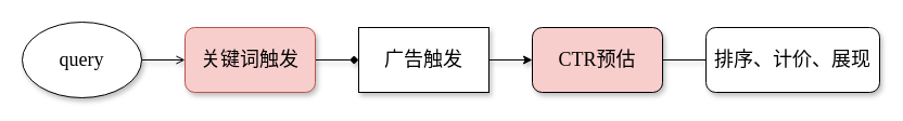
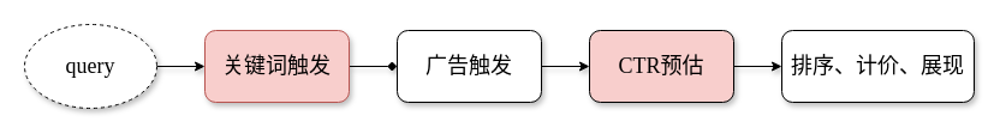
- <mxCell id="3" value="query" style="ellipse;whiteSpace=wrap;html=1;fontSize=18;fontFamily=Times New Roman;shadow=1;" vertex="1" parent="1"><mxGeometry x="20" y="20" width="110" height="70" as="geometry" /></mxCell>
+ <mxCell id="3" value="query" style="ellipse;whiteSpace=wrap;html=1;fontSize=18;fontFamily=Times New Roman;shadow=1;dashed=1;" vertex="1" parent="1"><mxGeometry x="20" y="20" width="110" height="70" as="geometry" /></mxCell>
- <mxCell id="2" value="" style="edgeStyle=orthogonalEdgeStyle;rounded=0;orthogonalLoop=1;jettySize=auto;html=1;fontSize=18;fontFamily=Times New Roman;shadow=1;endArrow=open;" edge="1" parent="1" source="3" target="5"><mxGeometry relative="1" as="geometry" /></mxCell>
+ <mxCell id="2" value="" style="edgeStyle=orthogonalEdgeStyle;rounded=0;orthogonalLoop=1;jettySize=auto;html=1;fontSize=18;fontFamily=Times New Roman;shadow=1;" edge="1" parent="1" source="3" target="5"><mxGeometry relative="1" as="geometry" /></mxCell>
- <mxCell id="7" value="广告触发" style="whiteSpace=wrap;html=1;fontSize=18;fontFamily=Times New Roman;shadow=1;rounded=0;" vertex="1" parent="1"><mxGeometry x="330" y="25" width="120" height="60" as="geometry" /></mxCell>
+ <mxCell id="7" value="广告触发" style="rounded=1;whiteSpace=wrap;html=1;fontSize=18;fontFamily=Times New Roman;shadow=1;" vertex="1" parent="1"><mxGeometry x="330" y="25" width="120" height="60" as="geometry" /></mxCell>
- <mxCell id="8" value="" style="edgeStyle=orthogonalEdgeStyle;rounded=0;orthogonalLoop=1;jettySize=auto;html=1;fontSize=18;fontFamily=Times New Roman;shadow=1;endArrow=none;" edge="1" parent="1" source="9" target="10"><mxGeometry relative="1" as="geometry" /></mxCell>
+ <mxCell id="8" value="" style="edgeStyle=orthogonalEdgeStyle;rounded=0;orthogonalLoop=1;jettySize=auto;html=1;fontSize=18;fontFamily=Times New Roman;shadow=1;" edge="1" parent="1" source="9" target="10"><mxGeometry relative="1" as="geometry" /></mxCell>
